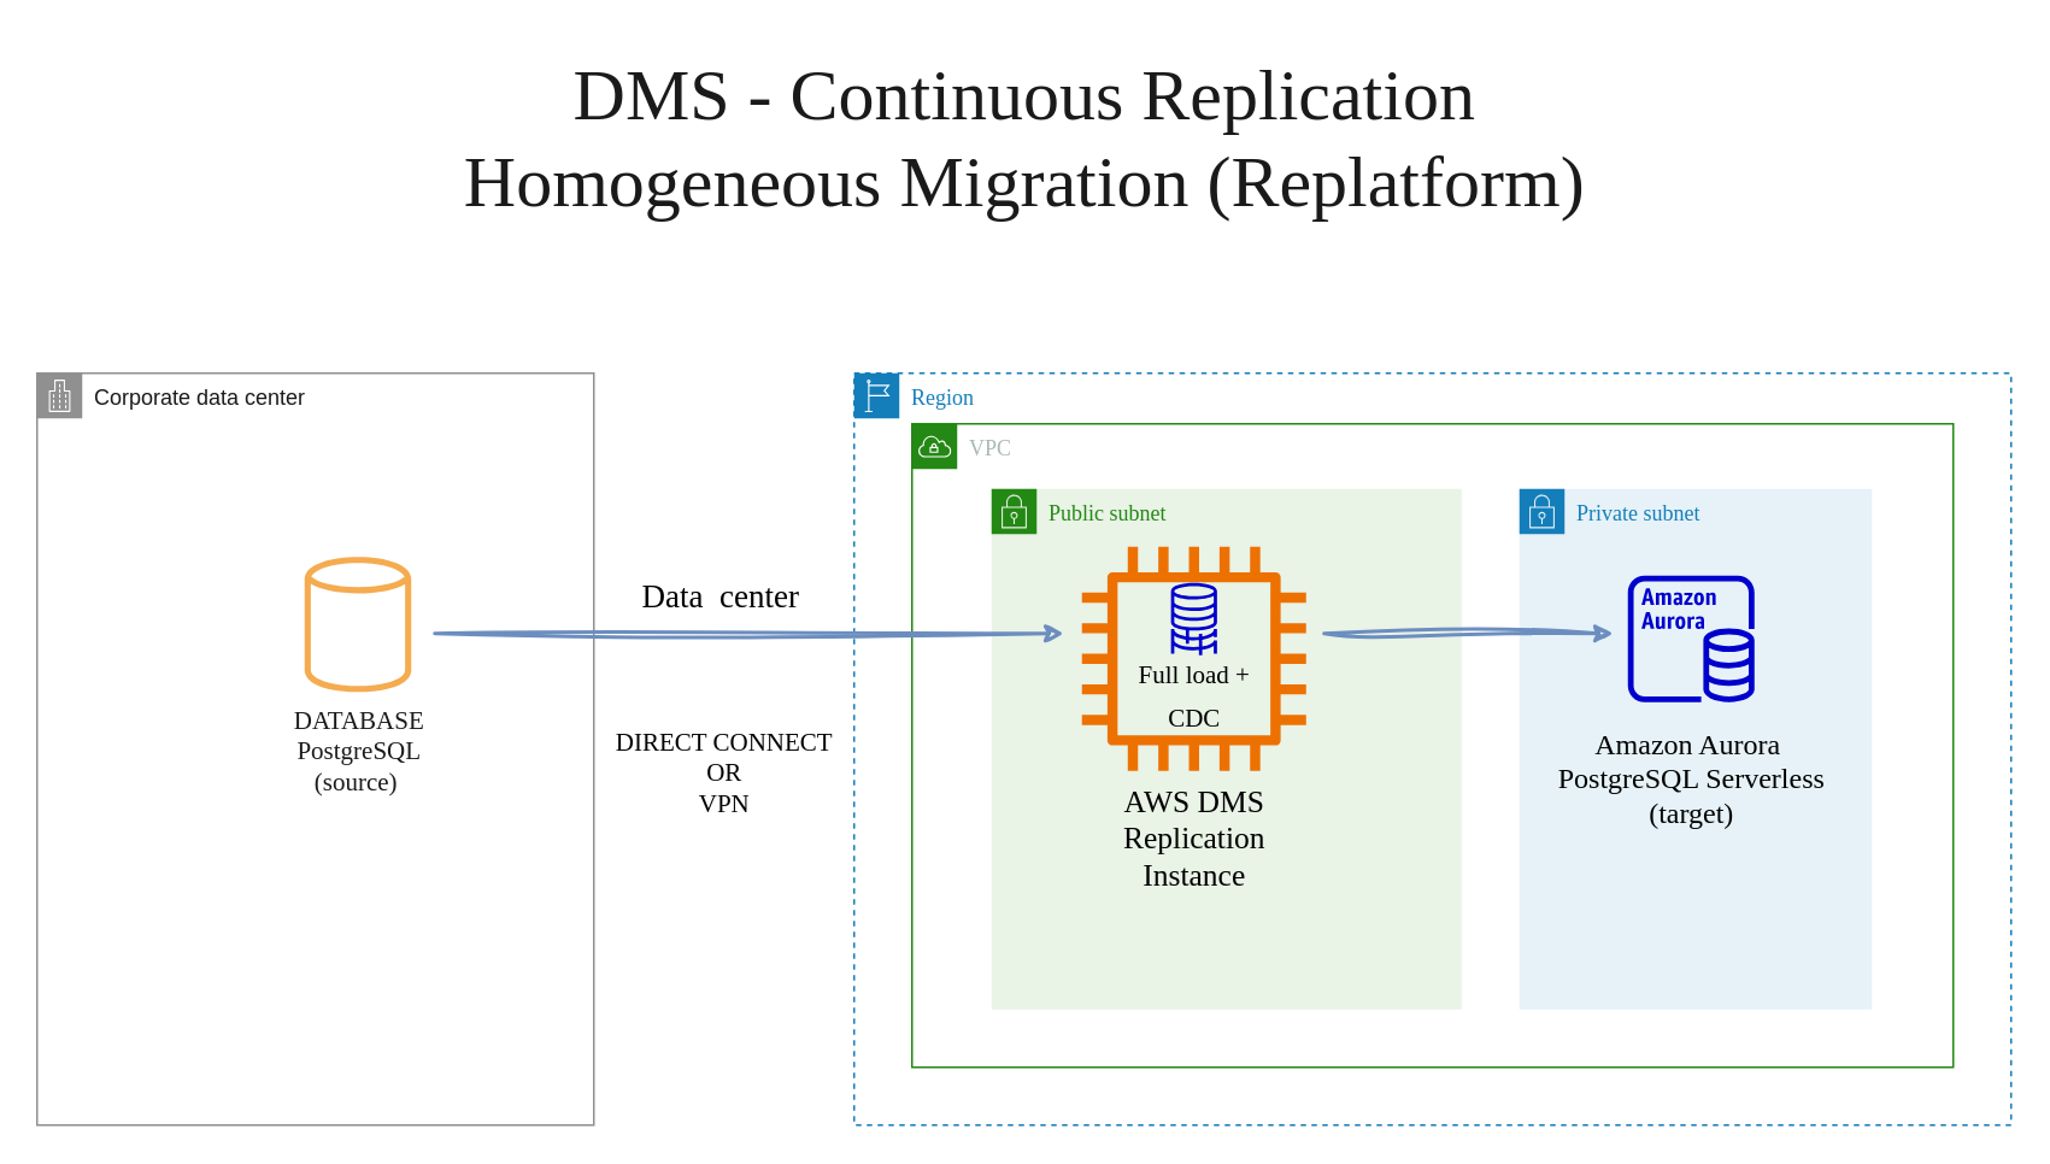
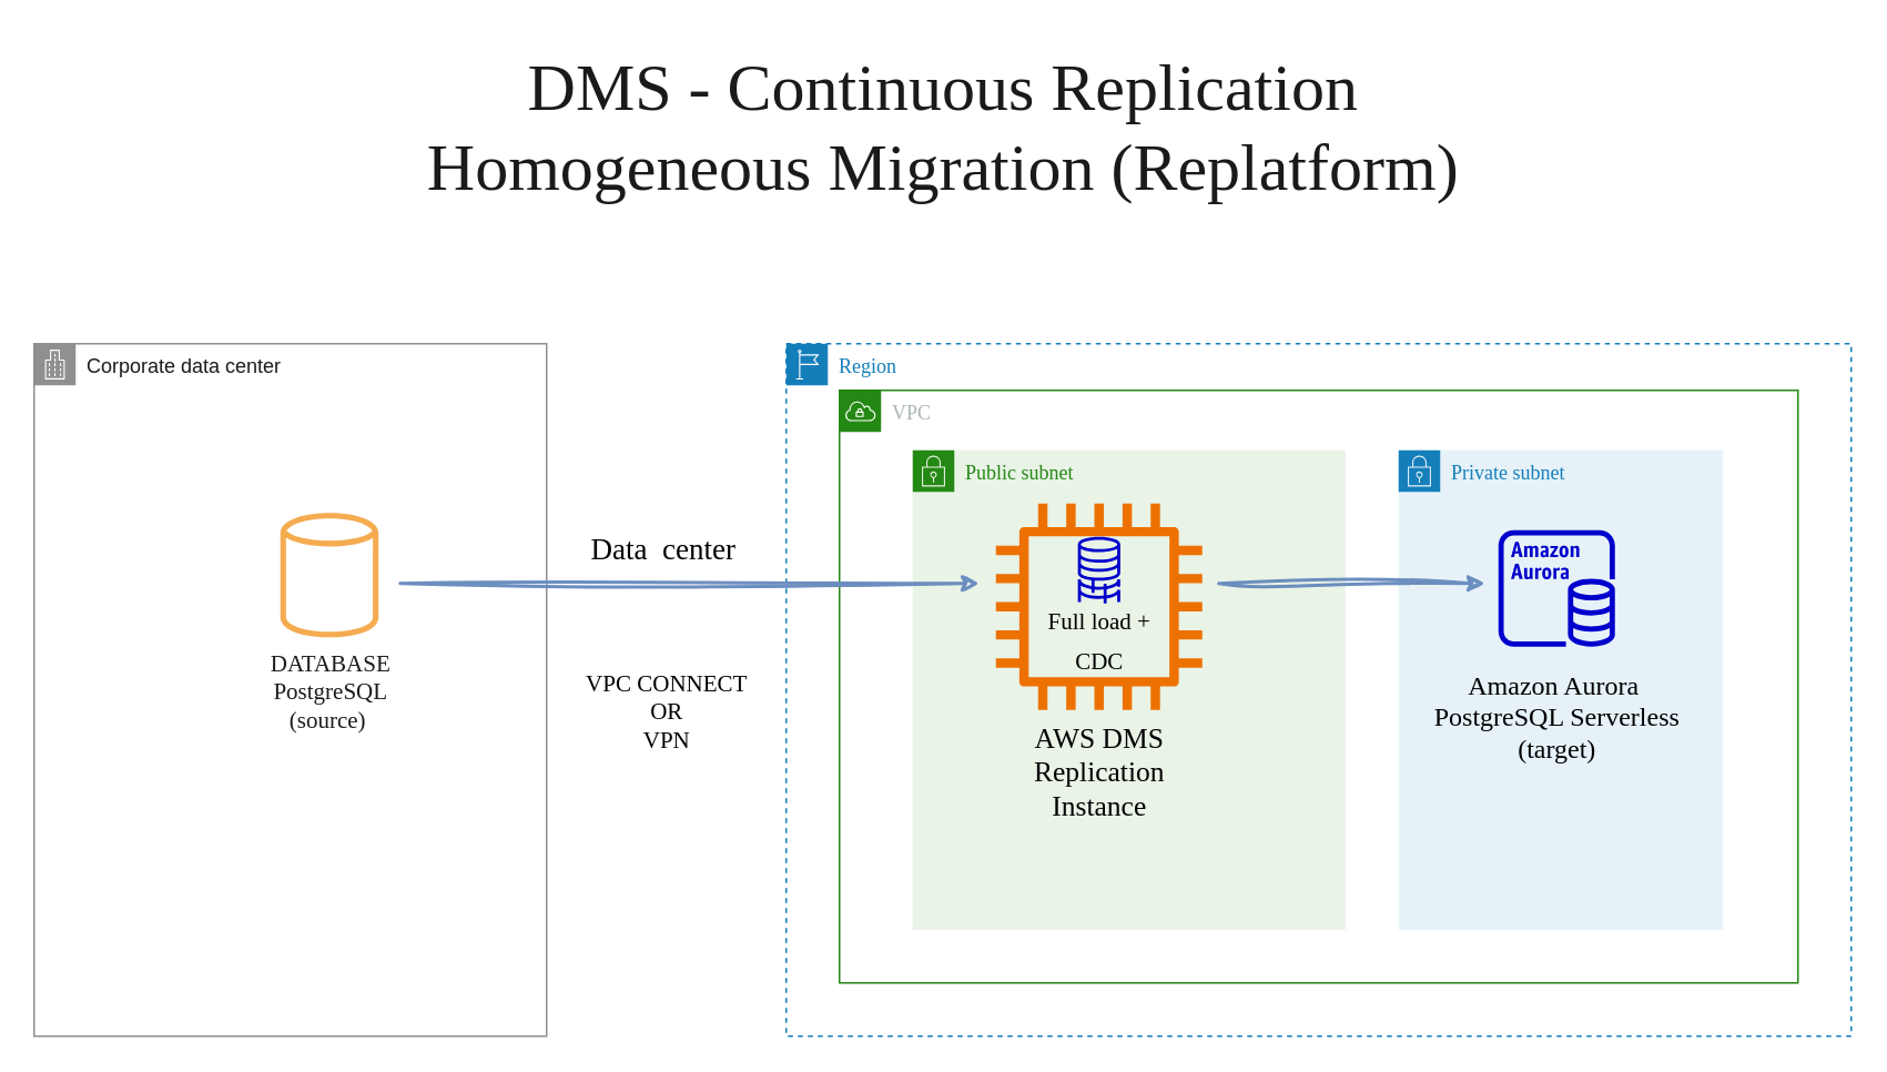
- <mxCell id="18" value="&lt;font style=&quot;font-size: 14px;&quot; data-font-src=&quot;https://fonts.googleapis.com/css?family=Architects+Daughter&quot; face=&quot;Architects Daughter&quot;&gt;DIRECT CONNECT&lt;br&gt;OR &lt;br&gt;VPN&lt;/font&gt;" style="text;html=1;align=center;verticalAlign=middle;resizable=0;points=[];autosize=1;strokeColor=none;fillColor=none;" parent="1" vertex="1"><mxGeometry x="330" y="396" width="140" height="64" as="geometry" /></mxCell>
+ <mxCell id="18" value="&lt;font style=&quot;font-size: 14px;&quot; data-font-src=&quot;https://fonts.googleapis.com/css?family=Architects+Daughter&quot; face=&quot;Architects Daughter&quot;&gt;VPC CONNECT&lt;br&gt;OR &lt;br&gt;VPN&lt;/font&gt;" style="text;html=1;align=center;verticalAlign=middle;resizable=0;points=[];autosize=1;strokeColor=none;fillColor=none;" parent="1" vertex="1"><mxGeometry x="330" y="396" width="140" height="64" as="geometry" /></mxCell>
